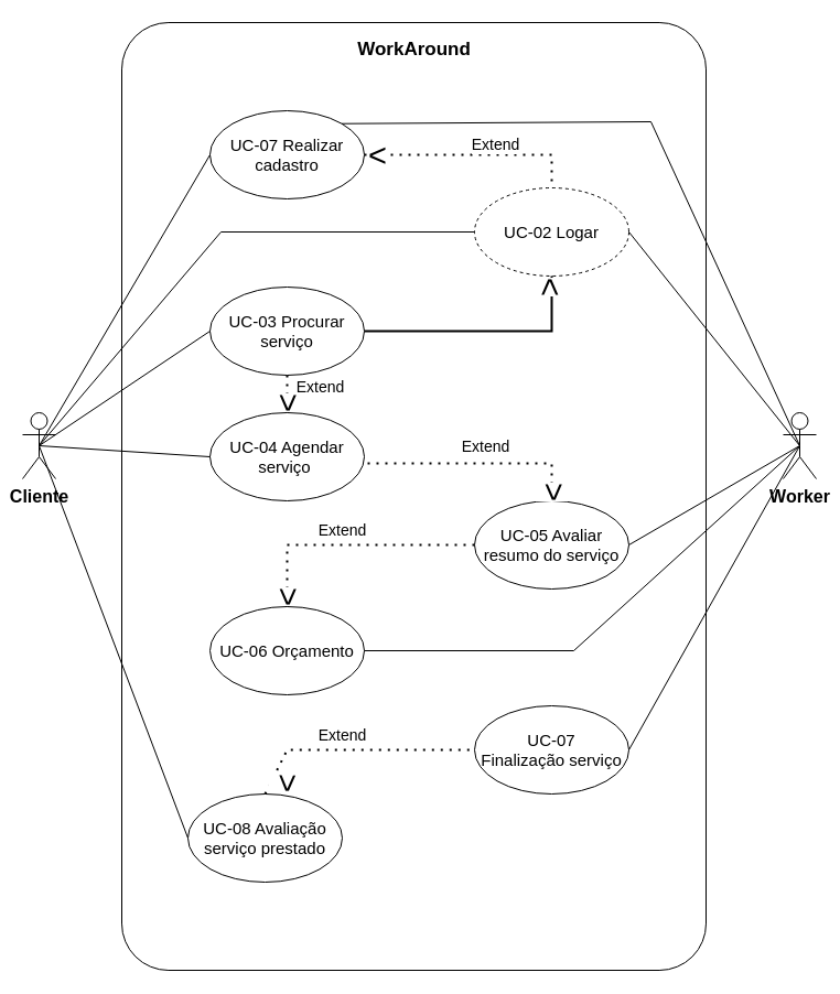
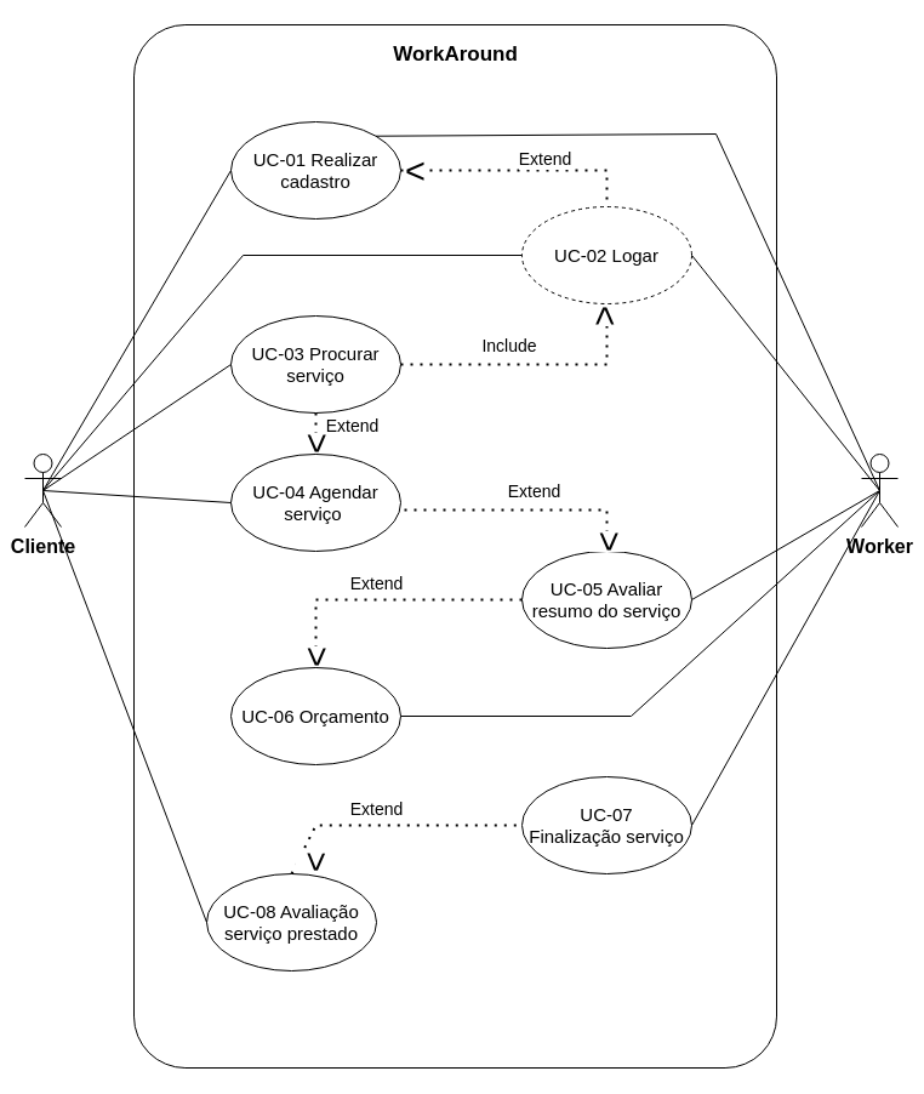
- <mxCell id="6" value="&lt;font style=&quot;font-size: 15px;&quot;&gt;UC-07 Realizar cadastro&lt;/font&gt;" style="ellipse;whiteSpace=wrap;html=1;" vertex="1" parent="1"><mxGeometry x="190" y="100" width="140" height="80" as="geometry" /></mxCell>
+ <mxCell id="6" value="&lt;font style=&quot;font-size: 15px;&quot;&gt;UC-01 Realizar cadastro&lt;/font&gt;" style="ellipse;whiteSpace=wrap;html=1;" vertex="1" parent="1"><mxGeometry x="190" y="100" width="140" height="80" as="geometry" /></mxCell>
+ <mxCell id="35" value="Include" style="text;html=1;align=center;verticalAlign=middle;whiteSpace=wrap;rounded=0;fontSize=14;" vertex="1" parent="1"><mxGeometry x="390" y="270" width="60" height="30" as="geometry" /></mxCell>
- <mxCell id="17" value="" style="endArrow=none;dashed=0;html=1;dashPattern=1 3;strokeWidth=2;rounded=0;entryX=0.5;entryY=1;entryDx=0;entryDy=0;exitX=1;exitY=0.5;exitDx=0;exitDy=0;" edge="1" parent="1" source="8" target="7"><mxGeometry width="50" height="50" relative="1" as="geometry"><mxPoint x="240" y="460" as="sourcePoint" /><mxPoint x="290" y="410" as="targetPoint" /><Array as="points"><mxPoint x="500" y="300" /></Array></mxGeometry></mxCell>
+ <mxCell id="17" value="" style="endArrow=none;dashed=1;html=1;dashPattern=1 3;strokeWidth=2;rounded=0;entryX=0.5;entryY=1;entryDx=0;entryDy=0;exitX=1;exitY=0.5;exitDx=0;exitDy=0;" edge="1" parent="1" source="8" target="7"><mxGeometry width="50" height="50" relative="1" as="geometry"><mxPoint x="240" y="460" as="sourcePoint" /><mxPoint x="290" y="410" as="targetPoint" /><Array as="points"><mxPoint x="500" y="300" /></Array></mxGeometry></mxCell>
